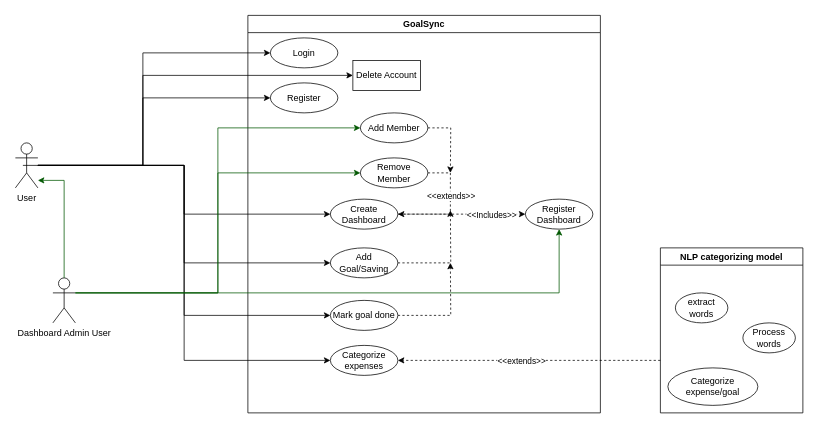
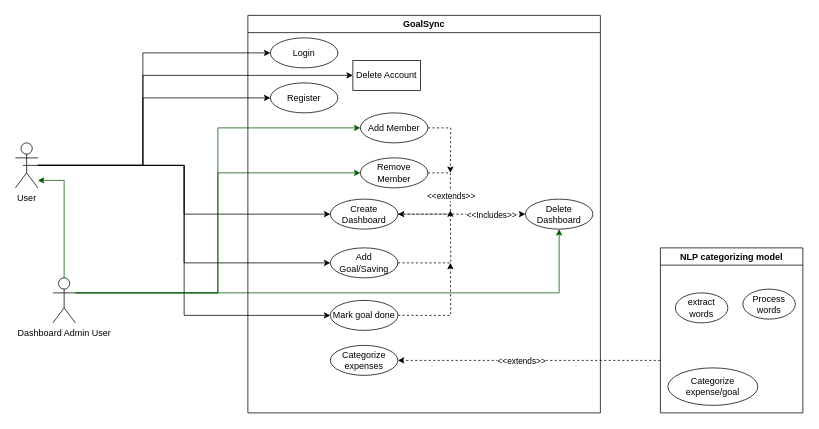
- <mxCell id="27" value="Register Dashboard" style="ellipse;whiteSpace=wrap;html=1;" vertex="1" parent="10"><mxGeometry x="370" y="245" width="90" height="40" as="geometry" /></mxCell>
+ <mxCell id="27" value="Delete Dashboard" style="ellipse;whiteSpace=wrap;html=1;" vertex="1" parent="10"><mxGeometry x="370" y="245" width="90" height="40" as="geometry" /></mxCell>
- <mxCell id="37" value="Process words" style="ellipse;whiteSpace=wrap;html=1;" vertex="1" parent="35"><mxGeometry x="110" y="100" width="70" height="40" as="geometry" /></mxCell>
+ <mxCell id="37" value="Process words" style="ellipse;whiteSpace=wrap;html=1;" vertex="1" parent="35"><mxGeometry x="110" y="55" width="70" height="40" as="geometry" /></mxCell>
- <mxCell id="7" style="edgeStyle=orthogonalEdgeStyle;rounded=0;orthogonalLoop=1;jettySize=auto;html=1;entryX=0;entryY=0.5;entryDx=0;entryDy=0;" edge="1" parent="1" source="9" target="25"><mxGeometry relative="1" as="geometry" /></mxCell>
